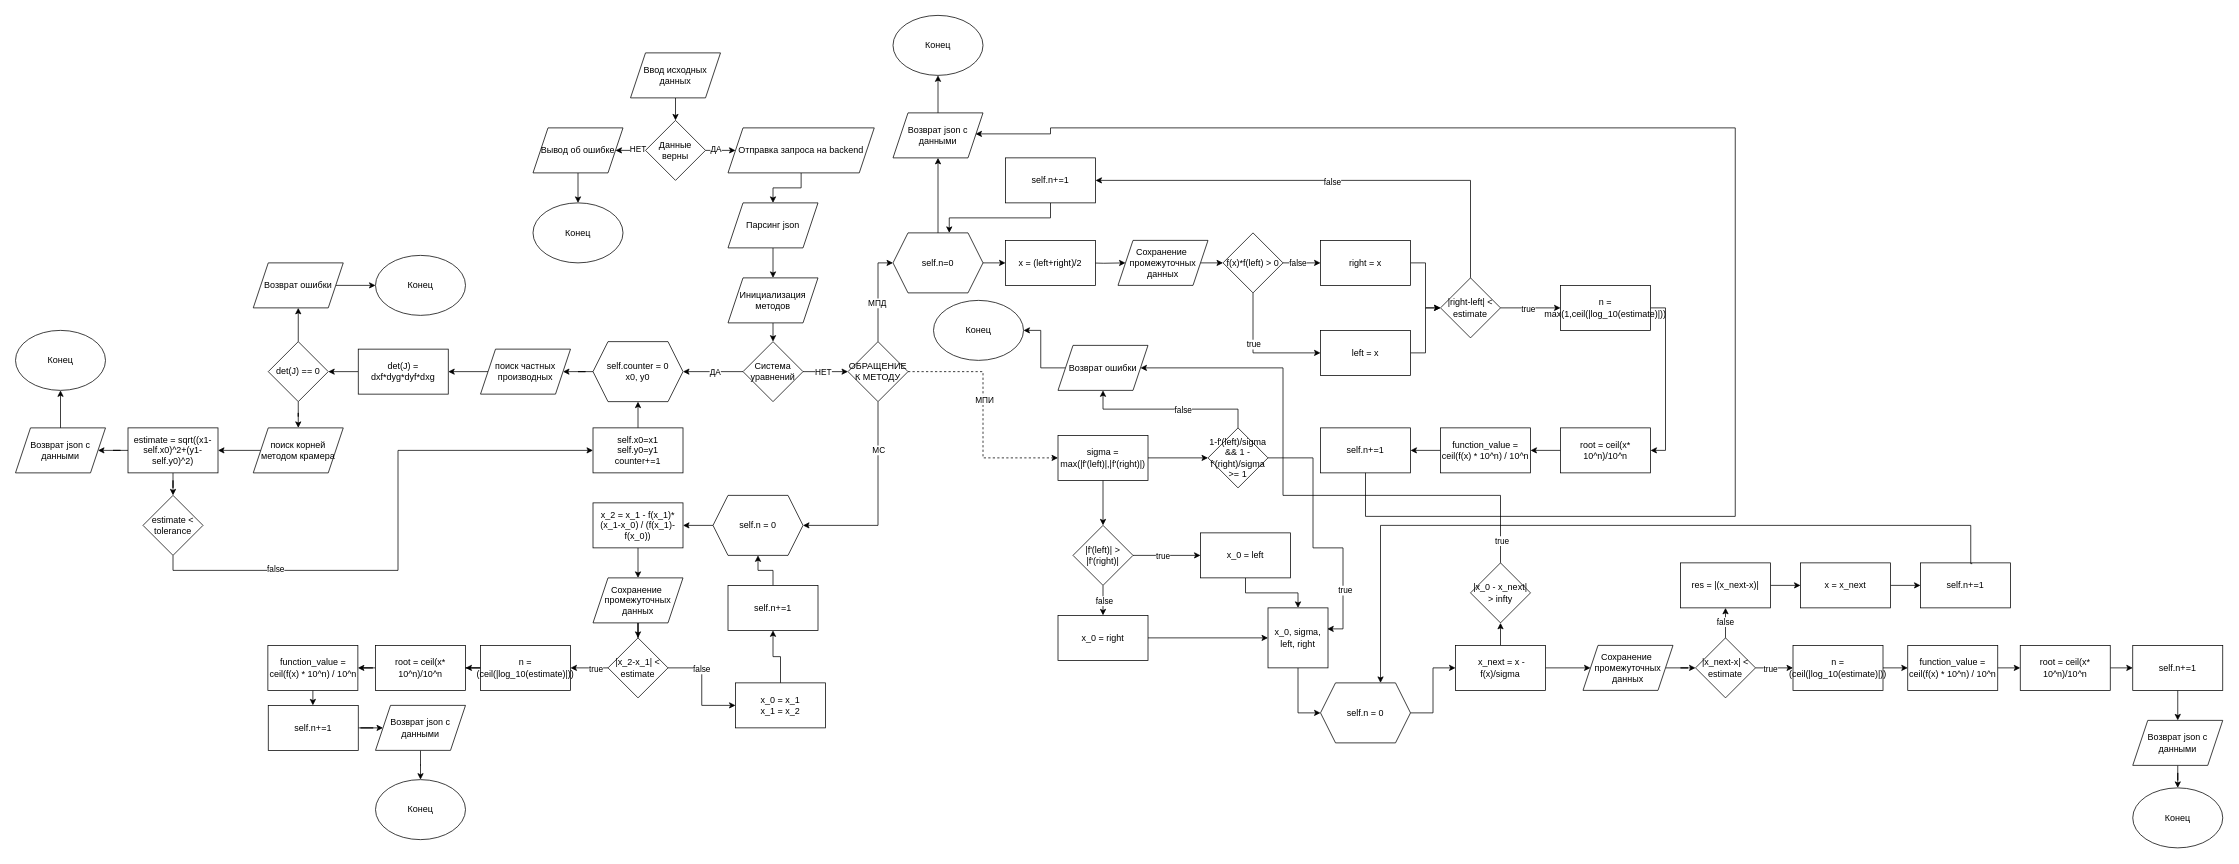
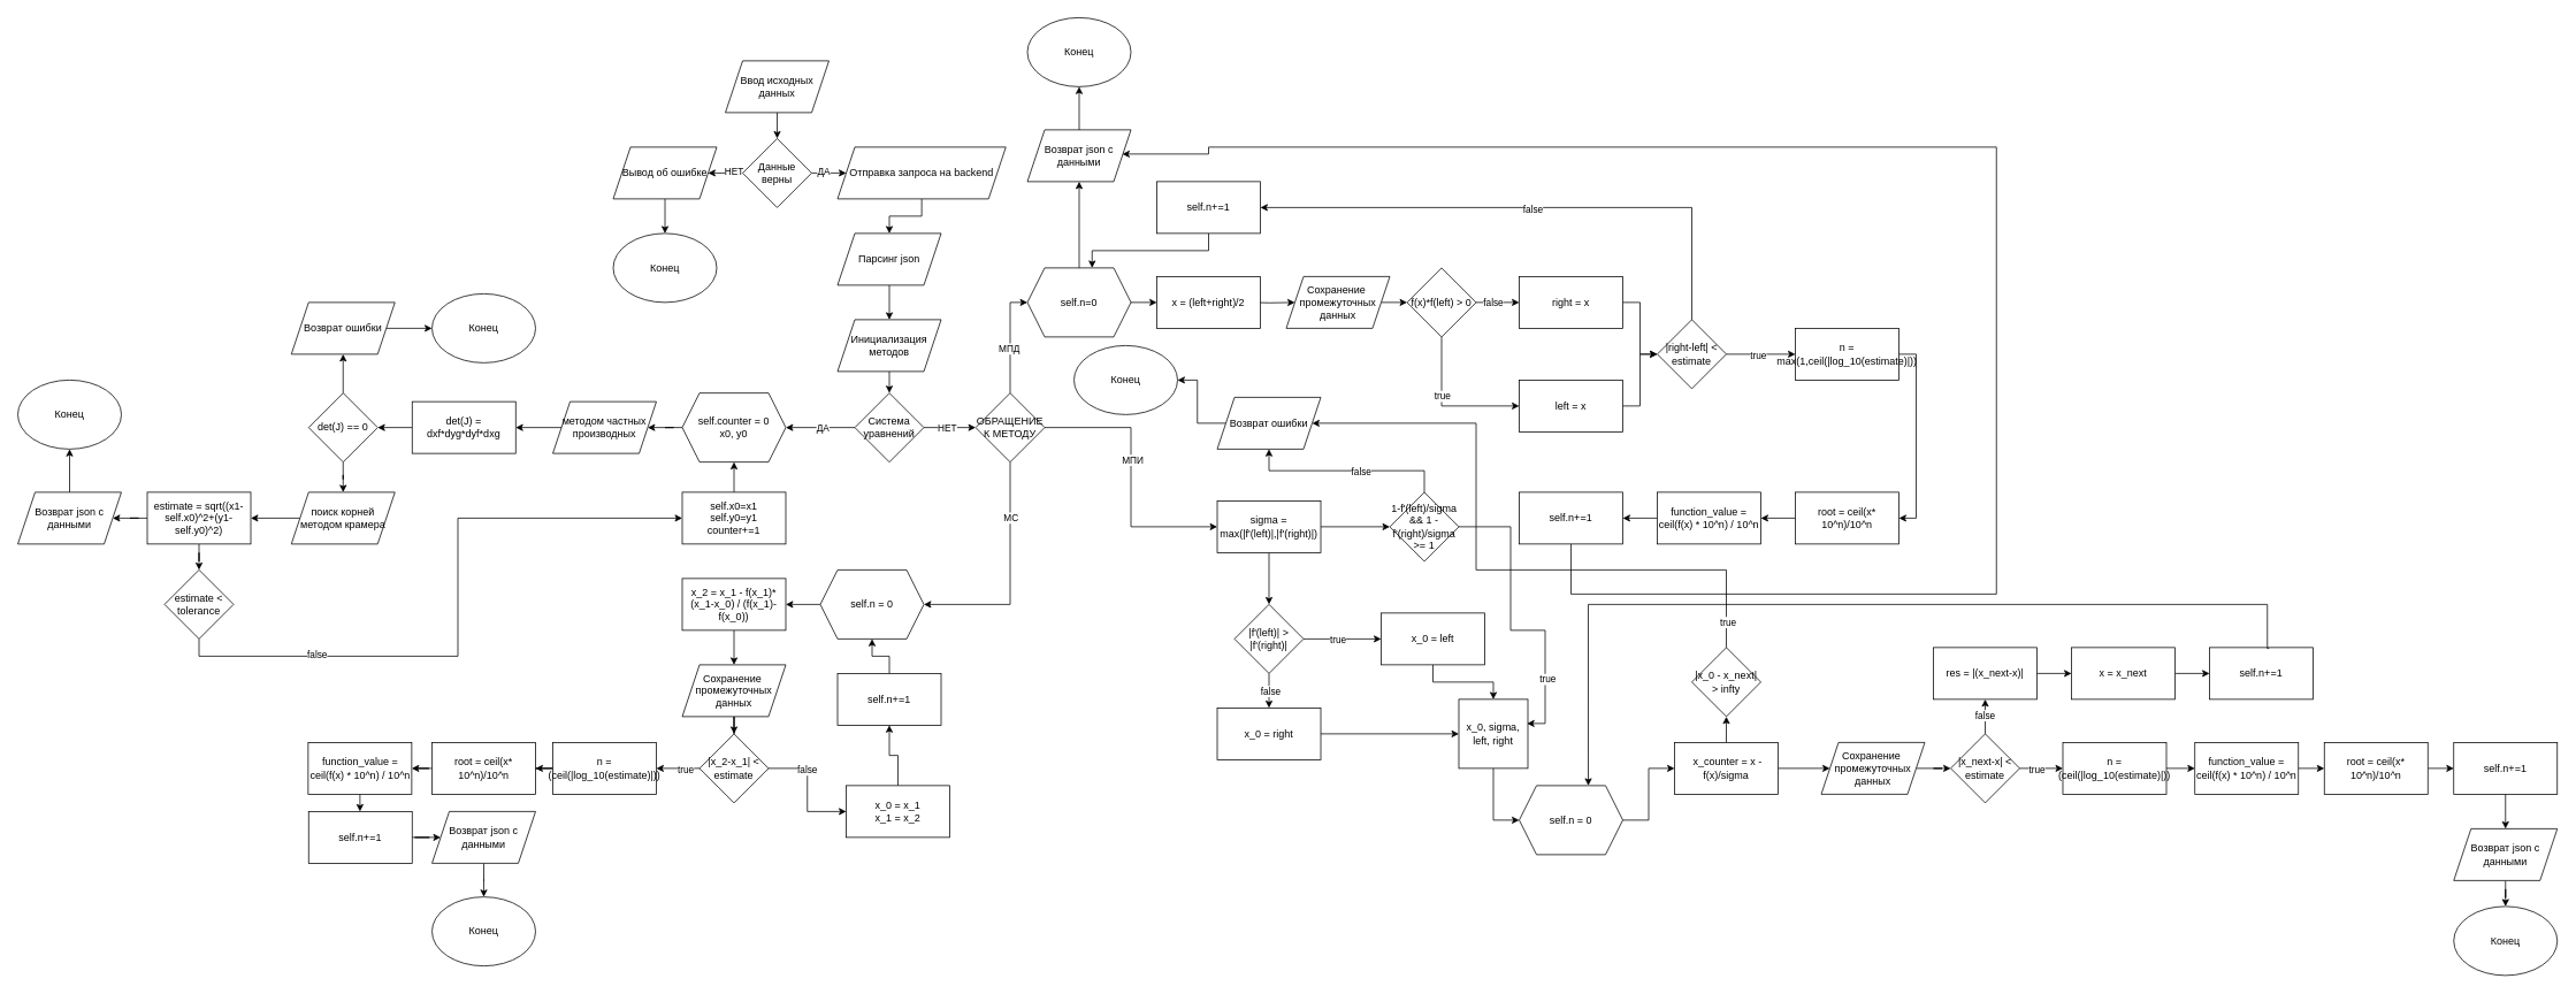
- <mxCell id="147" value="поиск частных производных" style="shape=parallelogram;perimeter=parallelogramPerimeter;whiteSpace=wrap;html=1;fixedSize=1;" vertex="1" parent="1"><mxGeometry x="640" y="465" width="120" height="60" as="geometry" /></mxCell>
+ <mxCell id="147" value="методом частных производных" style="shape=parallelogram;perimeter=parallelogramPerimeter;whiteSpace=wrap;html=1;fixedSize=1;" vertex="1" parent="1"><mxGeometry x="640" y="465" width="120" height="60" as="geometry" /></mxCell>
- <mxCell id="25" value="" style="edgeStyle=orthogonalEdgeStyle;rounded=0;orthogonalLoop=1;jettySize=auto;html=1;entryX=0;entryY=0.5;entryDx=0;entryDy=0;dashed=1;" edge="1" parent="1" source="29" target="67"><mxGeometry relative="1" as="geometry"><mxPoint x="1310" y="550" as="targetPoint" /></mxGeometry></mxCell>
+ <mxCell id="25" value="" style="edgeStyle=orthogonalEdgeStyle;rounded=0;orthogonalLoop=1;jettySize=auto;html=1;entryX=0;entryY=0.5;entryDx=0;entryDy=0;" edge="1" parent="1" source="29" target="67"><mxGeometry relative="1" as="geometry"><mxPoint x="1310" y="550" as="targetPoint" /></mxGeometry></mxCell>
- <mxCell id="88" value="&amp;nbsp;x_next = x - f(x)/sigma" style="rounded=0;whiteSpace=wrap;html=1;" vertex="1" parent="1"><mxGeometry x="1940" y="860" width="120" height="60" as="geometry" /></mxCell>
+ <mxCell id="88" value="&amp;nbsp;x_counter = x - f(x)/sigma" style="rounded=0;whiteSpace=wrap;html=1;" vertex="1" parent="1"><mxGeometry x="1940" y="860" width="120" height="60" as="geometry" /></mxCell>
